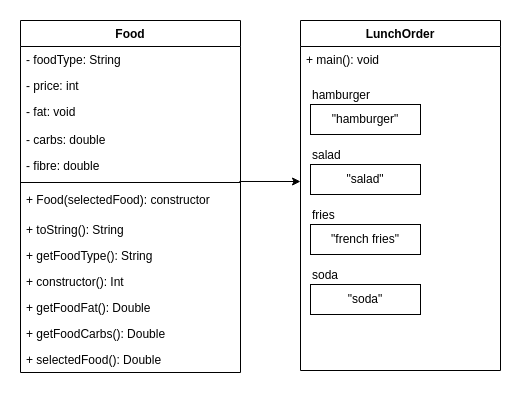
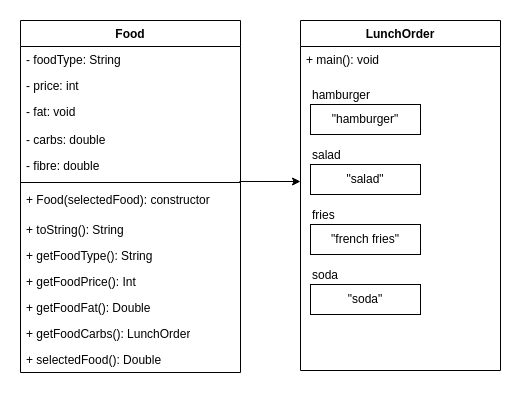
- <mxCell id="12" value="+ constructor(): Int" style="text;strokeColor=none;fillColor=none;align=left;verticalAlign=top;spacingLeft=4;spacingRight=4;overflow=hidden;rotatable=0;points=[[0,0.5],[1,0.5]];portConstraint=eastwest;whiteSpace=wrap;html=1;" vertex="1" parent="2"><mxGeometry y="248" width="220" height="26" as="geometry" /></mxCell>
+ <mxCell id="12" value="+ getFoodPrice(): Int" style="text;strokeColor=none;fillColor=none;align=left;verticalAlign=top;spacingLeft=4;spacingRight=4;overflow=hidden;rotatable=0;points=[[0,0.5],[1,0.5]];portConstraint=eastwest;whiteSpace=wrap;html=1;" vertex="1" parent="2"><mxGeometry y="248" width="220" height="26" as="geometry" /></mxCell>
- <mxCell id="14" value="+ getFoodCarbs(): Double" style="text;strokeColor=none;fillColor=none;align=left;verticalAlign=top;spacingLeft=4;spacingRight=4;overflow=hidden;rotatable=0;points=[[0,0.5],[1,0.5]];portConstraint=eastwest;whiteSpace=wrap;html=1;" vertex="1" parent="2"><mxGeometry y="300" width="220" height="26" as="geometry" /></mxCell>
+ <mxCell id="14" value="+ getFoodCarbs(): LunchOrder" style="text;strokeColor=none;fillColor=none;align=left;verticalAlign=top;spacingLeft=4;spacingRight=4;overflow=hidden;rotatable=0;points=[[0,0.5],[1,0.5]];portConstraint=eastwest;whiteSpace=wrap;html=1;" vertex="1" parent="2"><mxGeometry y="300" width="220" height="26" as="geometry" /></mxCell>
